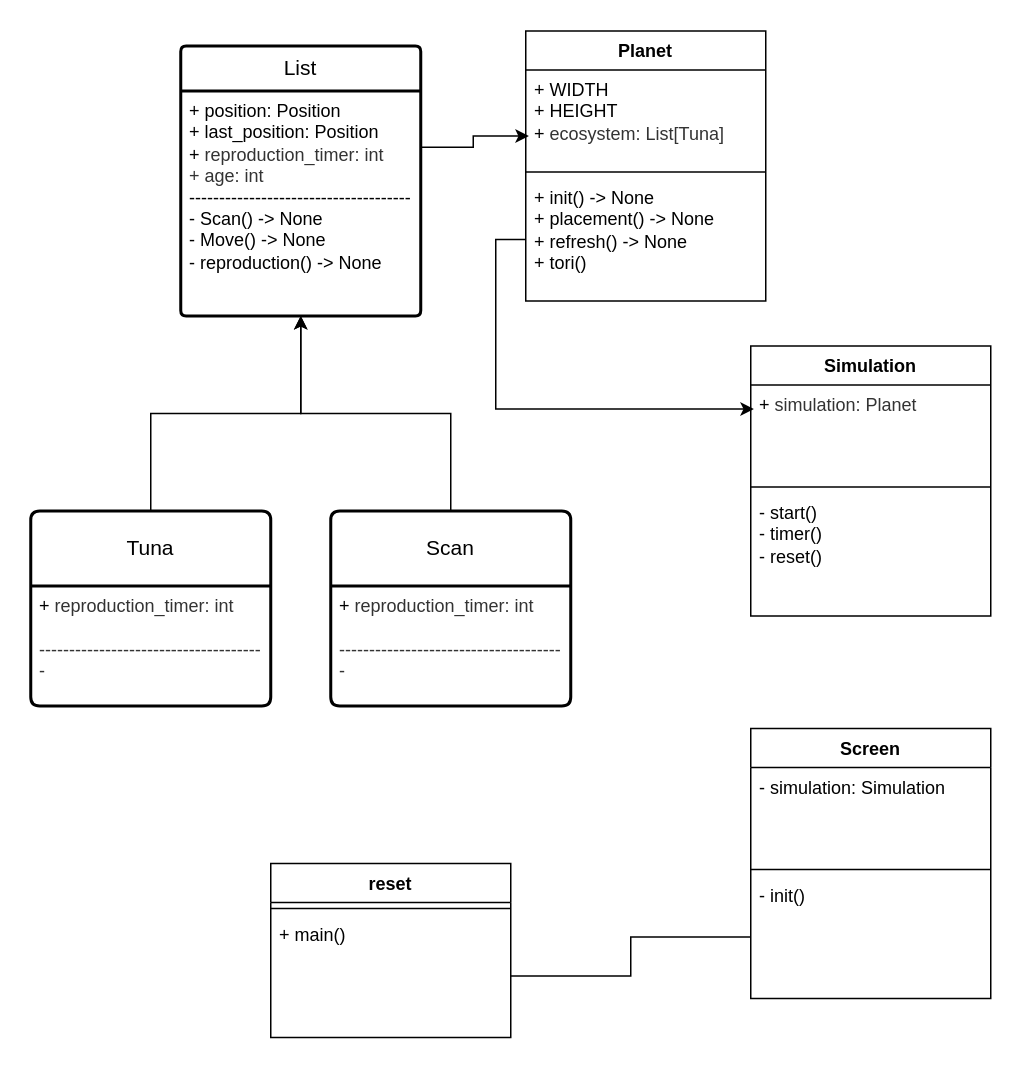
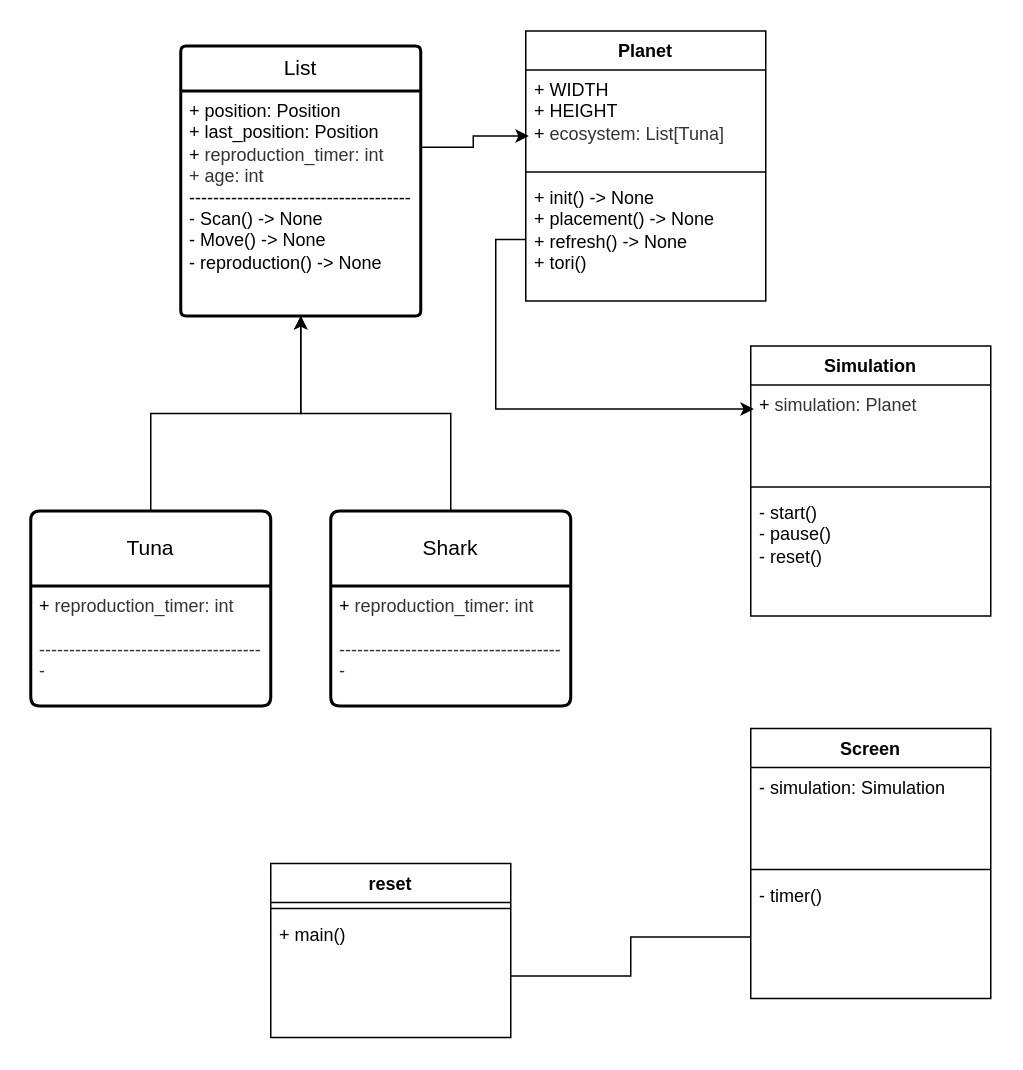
- <mxCell id="13" value="- start()&lt;div&gt;- timer()&lt;/div&gt;&lt;div&gt;- reset()&lt;/div&gt;" style="text;strokeColor=none;fillColor=none;align=left;verticalAlign=top;spacingLeft=4;spacingRight=4;overflow=hidden;rotatable=0;points=[[0,0.5],[1,0.5]];portConstraint=eastwest;whiteSpace=wrap;html=1;" parent="10" vertex="1"><mxGeometry y="98" width="160" height="82" as="geometry" /></mxCell>
+ <mxCell id="13" value="- start()&lt;div&gt;- pause()&lt;/div&gt;&lt;div&gt;- reset()&lt;/div&gt;" style="text;strokeColor=none;fillColor=none;align=left;verticalAlign=top;spacingLeft=4;spacingRight=4;overflow=hidden;rotatable=0;points=[[0,0.5],[1,0.5]];portConstraint=eastwest;whiteSpace=wrap;html=1;" parent="10" vertex="1"><mxGeometry y="98" width="160" height="82" as="geometry" /></mxCell>
- <mxCell id="8" value="Scan" style="swimlane;childLayout=stackLayout;horizontal=1;startSize=50;horizontalStack=0;rounded=1;fontSize=14;fontStyle=0;strokeWidth=2;resizeParent=0;resizeLast=1;shadow=0;dashed=0;align=center;arcSize=4;whiteSpace=wrap;html=1;" parent="1" vertex="1"><mxGeometry x="220" y="340" width="160" height="130" as="geometry" /></mxCell>
+ <mxCell id="8" value="Shark" style="swimlane;childLayout=stackLayout;horizontal=1;startSize=50;horizontalStack=0;rounded=1;fontSize=14;fontStyle=0;strokeWidth=2;resizeParent=0;resizeLast=1;shadow=0;dashed=0;align=center;arcSize=4;whiteSpace=wrap;html=1;" parent="1" vertex="1"><mxGeometry x="220" y="340" width="160" height="130" as="geometry" /></mxCell>
- <mxCell id="24" value="- init()" style="text;strokeColor=none;fillColor=none;align=left;verticalAlign=top;spacingLeft=4;spacingRight=4;overflow=hidden;rotatable=0;points=[[0,0.5],[1,0.5]];portConstraint=eastwest;whiteSpace=wrap;html=1;" parent="21" vertex="1"><mxGeometry y="98" width="160" height="82" as="geometry" /></mxCell>
+ <mxCell id="24" value="- timer()" style="text;strokeColor=none;fillColor=none;align=left;verticalAlign=top;spacingLeft=4;spacingRight=4;overflow=hidden;rotatable=0;points=[[0,0.5],[1,0.5]];portConstraint=eastwest;whiteSpace=wrap;html=1;" parent="21" vertex="1"><mxGeometry y="98" width="160" height="82" as="geometry" /></mxCell>
